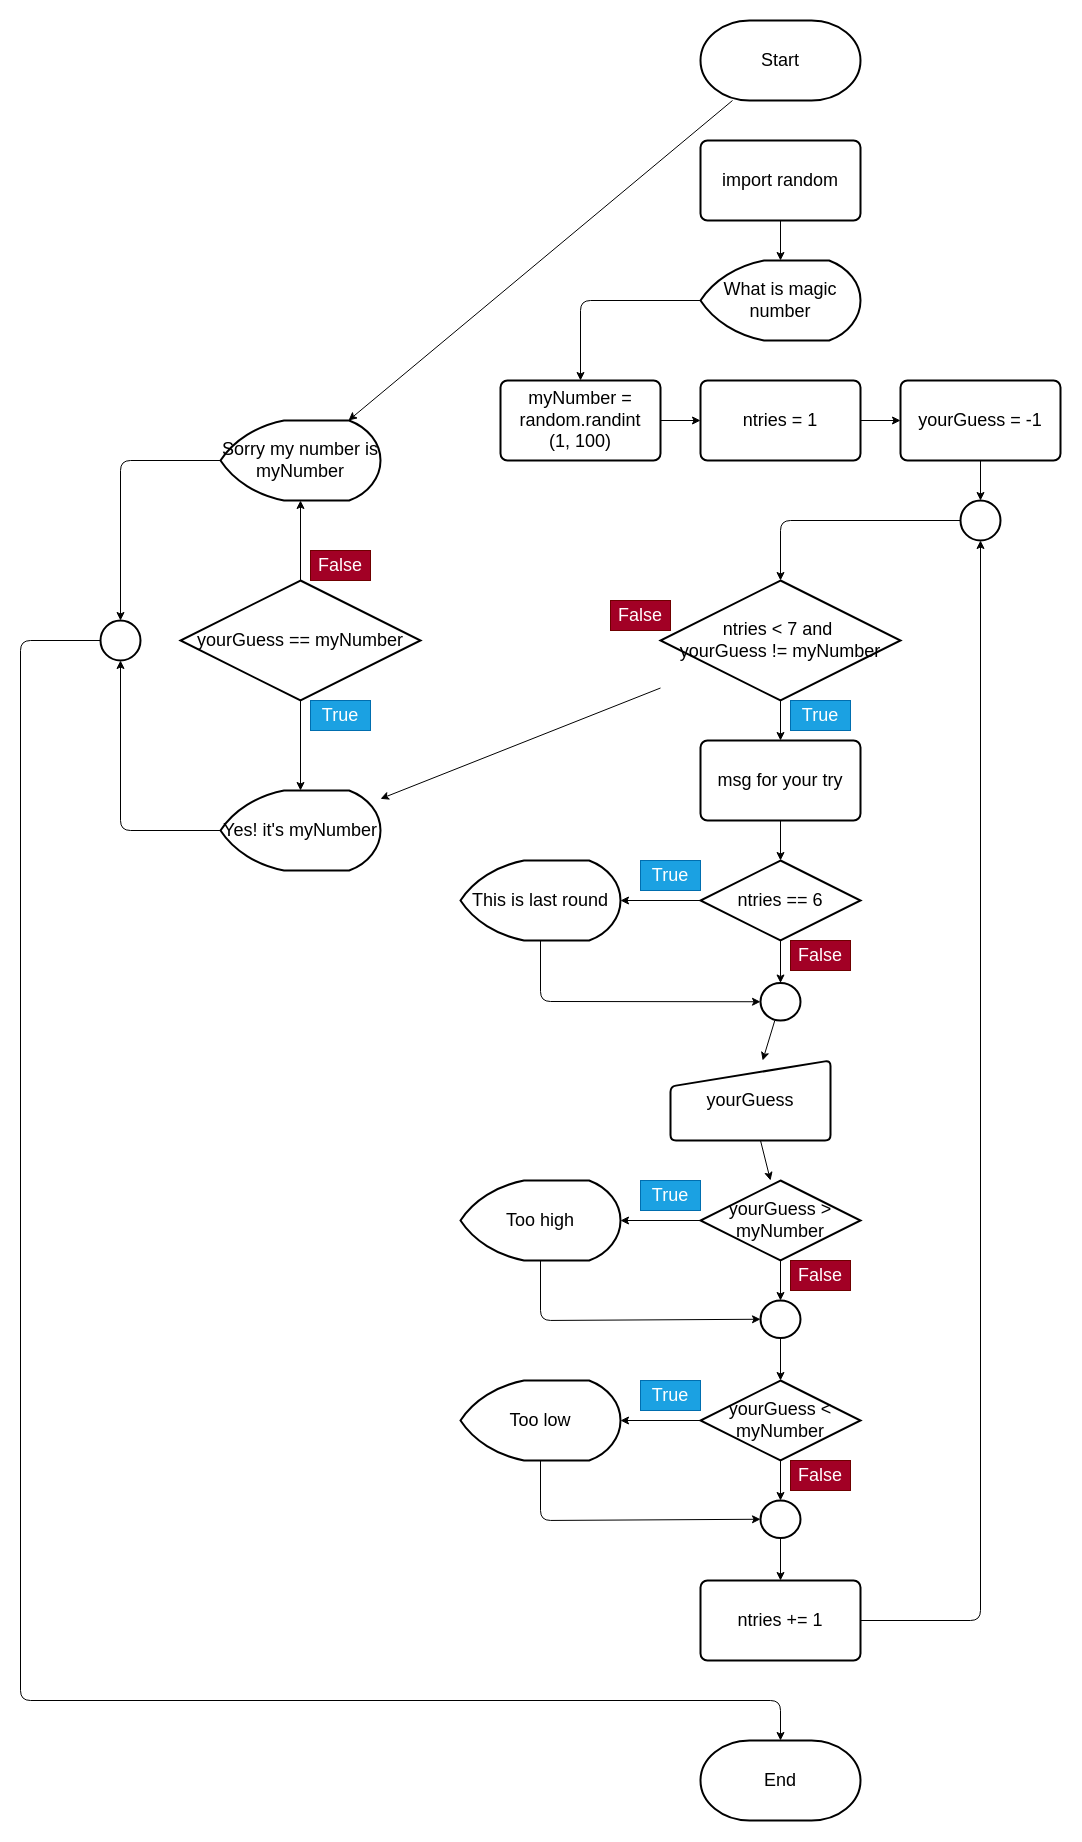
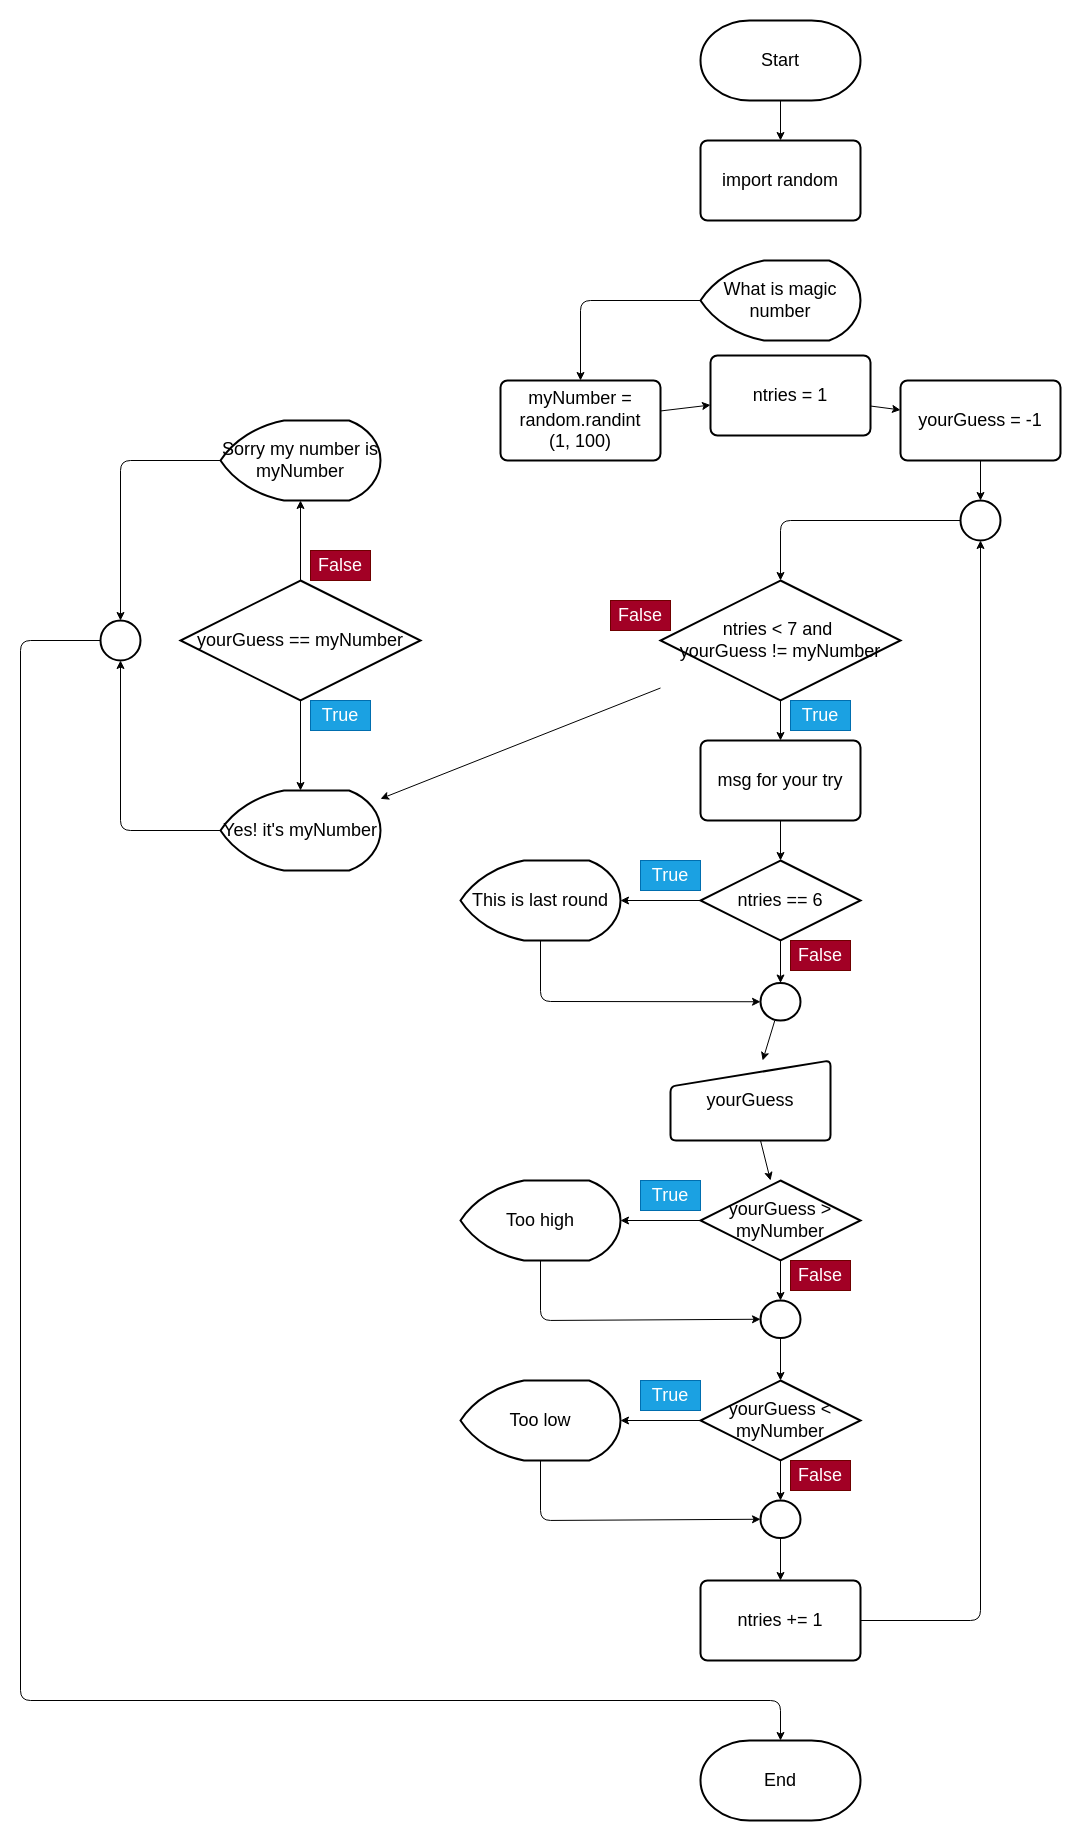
- <mxCell id="5" value="" style="edgeStyle=none;html=1;fontSize=18;" parent="1" source="6" target="8" edge="1"><mxGeometry relative="1" as="geometry" /></mxCell>
- <mxCell id="2" value="" style="edgeStyle=none;html=1;fontSize=18;" parent="1" source="3" target="51" edge="1"><mxGeometry relative="1" as="geometry" /></mxCell>
+ <mxCell id="2" value="" style="edgeStyle=none;html=1;fontSize=18;" parent="1" source="3" target="6" edge="1"><mxGeometry relative="1" as="geometry" /></mxCell>
- <mxCell id="14" value="ntries = 1" style="rounded=1;whiteSpace=wrap;html=1;absoluteArcSize=1;arcSize=14;strokeWidth=2;fontSize=18;" parent="1" vertex="1"><mxGeometry x="700" y="380" width="160" height="80" as="geometry" /></mxCell>
+ <mxCell id="14" value="ntries = 1" style="rounded=1;whiteSpace=wrap;html=1;absoluteArcSize=1;arcSize=14;strokeWidth=2;fontSize=18;" parent="1" vertex="1"><mxGeometry x="710" y="355" width="160" height="80" as="geometry" /></mxCell>
